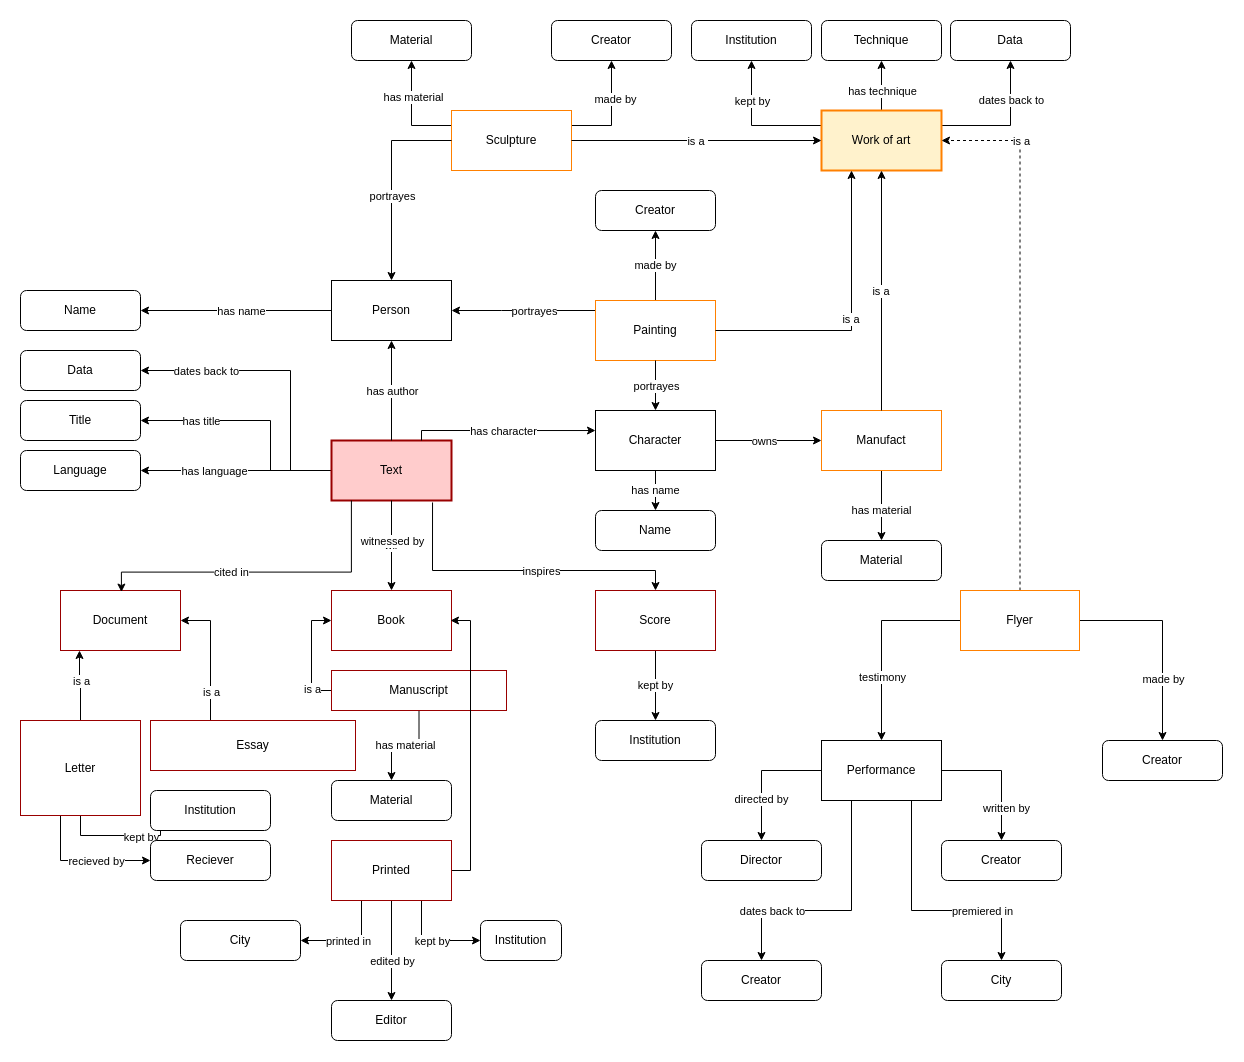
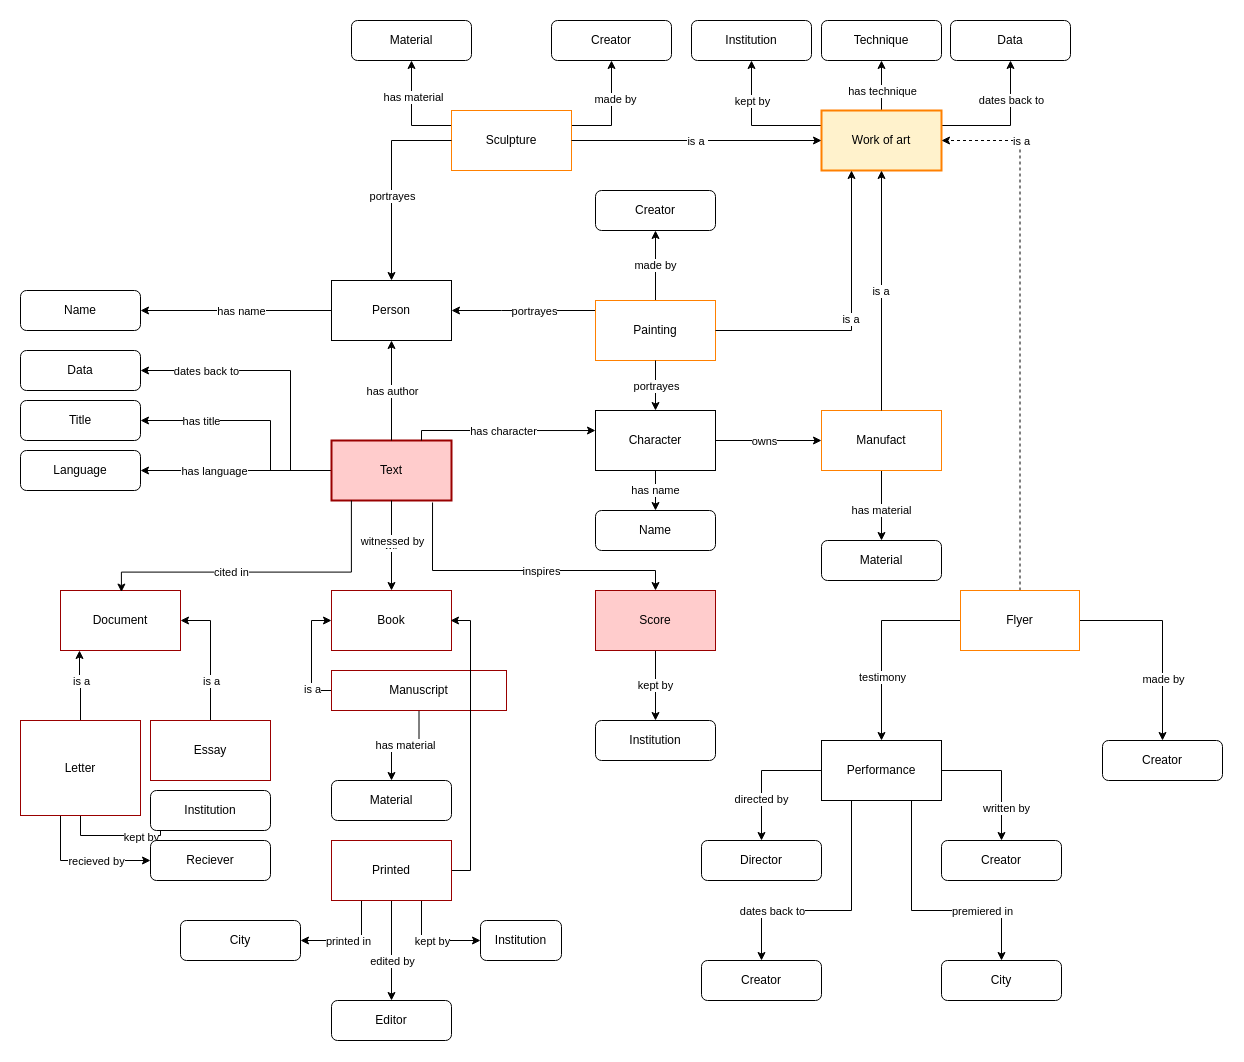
- <mxCell id="12" value="Score" style="rounded=0;whiteSpace=wrap;html=1;strokeColor=#990000;" parent="1" vertex="1"><mxGeometry x="595" y="590" width="120" height="60" as="geometry" /></mxCell>
+ <mxCell id="12" value="Score" style="rounded=0;whiteSpace=wrap;html=1;strokeColor=#990000;fillColor=#ffcccc;" parent="1" vertex="1"><mxGeometry x="595" y="590" width="120" height="60" as="geometry" /></mxCell>
- <mxCell id="85" value="Essay" style="rounded=0;whiteSpace=wrap;html=1;strokeColor=#990000;" vertex="1" parent="1"><mxGeometry x="150" y="720" width="205" height="50" as="geometry" /></mxCell>
+ <mxCell id="85" value="Essay" style="rounded=0;whiteSpace=wrap;html=1;strokeColor=#990000;" vertex="1" parent="1"><mxGeometry x="150" y="720" width="120" height="60" as="geometry" /></mxCell>
